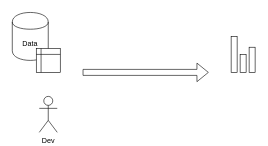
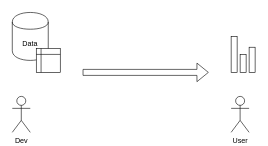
- <mxCell id="2" value="Dev" style="shape=umlActor;verticalLabelPosition=bottom;labelBackgroundColor=#ffffff;verticalAlign=top;html=1;outlineConnect=0;" parent="1" vertex="1"><mxGeometry x="65" y="160" width="30" height="60" as="geometry" /></mxCell>
+ <mxCell id="2" value="Dev" style="shape=umlActor;verticalLabelPosition=bottom;labelBackgroundColor=#ffffff;verticalAlign=top;html=1;outlineConnect=0;" parent="1" vertex="1"><mxGeometry x="20" y="160" width="30" height="60" as="geometry" /></mxCell>
+ <mxCell id="3" value="User" style="shape=umlActor;verticalLabelPosition=bottom;labelBackgroundColor=#ffffff;verticalAlign=top;html=1;outlineConnect=0;" parent="1" vertex="1"><mxGeometry x="385" y="160" width="30" height="60" as="geometry" /></mxCell>
